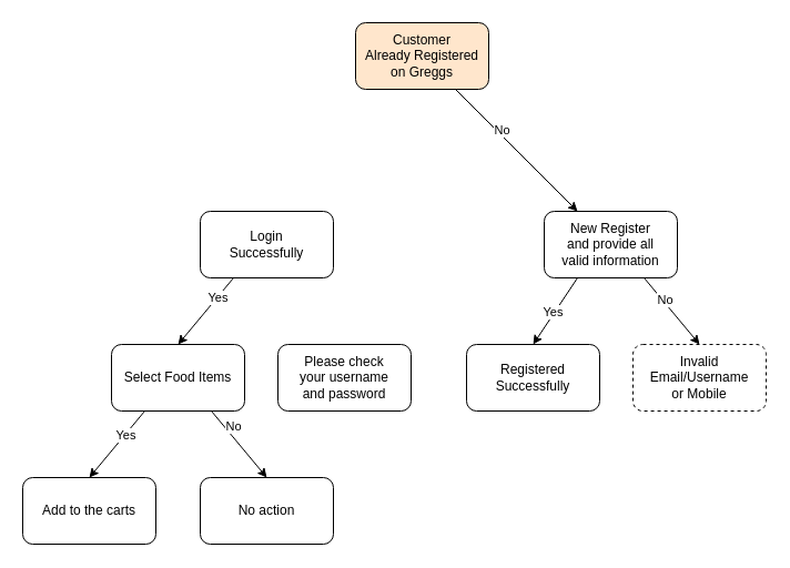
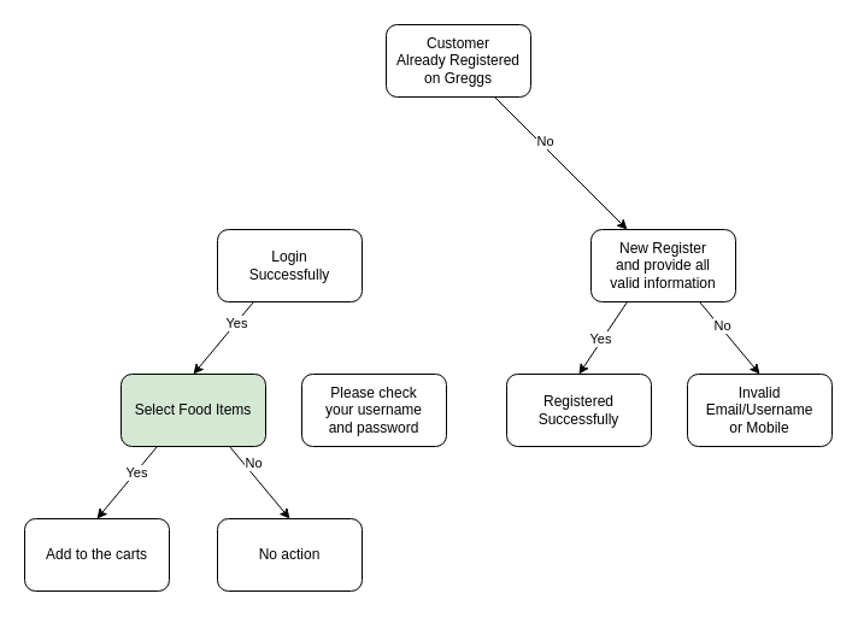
- <mxCell id="8" value="Customer&lt;br&gt;Already Registered&lt;br&gt;on Greggs" style="rounded=1;whiteSpace=wrap;html=1;fillColor=#ffe6cc;" vertex="1" parent="1"><mxGeometry x="320" y="20" width="120" height="60" as="geometry" /></mxCell>
+ <mxCell id="8" value="Customer&lt;br&gt;Already Registered&lt;br&gt;on Greggs" style="rounded=1;whiteSpace=wrap;html=1;" vertex="1" parent="1"><mxGeometry x="320" y="20" width="120" height="60" as="geometry" /></mxCell>
- <mxCell id="4" value="Select Food Items" style="rounded=1;whiteSpace=wrap;html=1;" vertex="1" parent="1"><mxGeometry x="100" y="310" width="120" height="60" as="geometry" /></mxCell>
+ <mxCell id="4" value="Select Food Items" style="rounded=1;whiteSpace=wrap;html=1;fillColor=#d5e8d4;" vertex="1" parent="1"><mxGeometry x="100" y="310" width="120" height="60" as="geometry" /></mxCell>
- <mxCell id="20" value="Invalid Email/Username&lt;br&gt;or Mobile" style="rounded=1;whiteSpace=wrap;html=1;dashed=1;" vertex="1" parent="1"><mxGeometry x="570" y="310" width="120" height="60" as="geometry" /></mxCell>
+ <mxCell id="20" value="Invalid Email/Username&lt;br&gt;or Mobile" style="rounded=1;whiteSpace=wrap;html=1;" vertex="1" parent="1"><mxGeometry x="570" y="310" width="120" height="60" as="geometry" /></mxCell>
